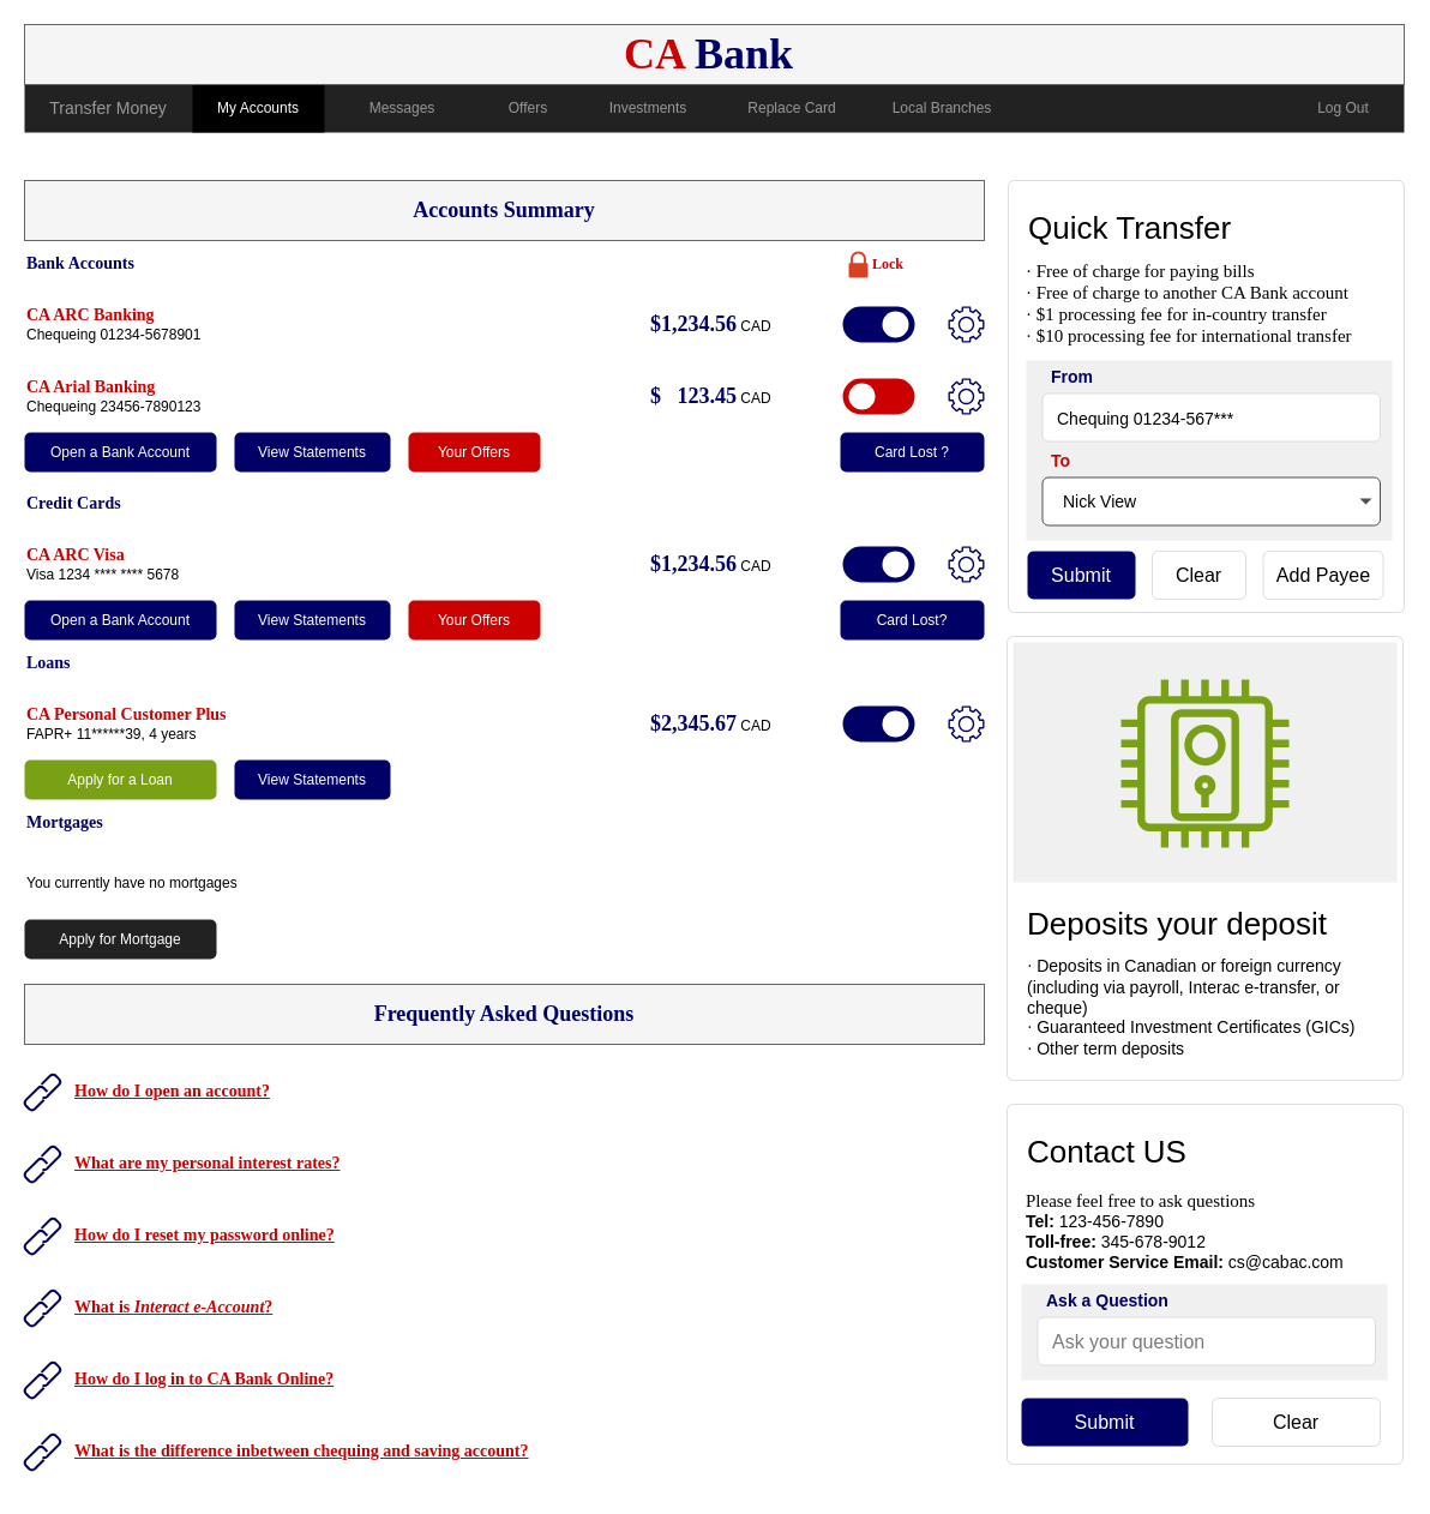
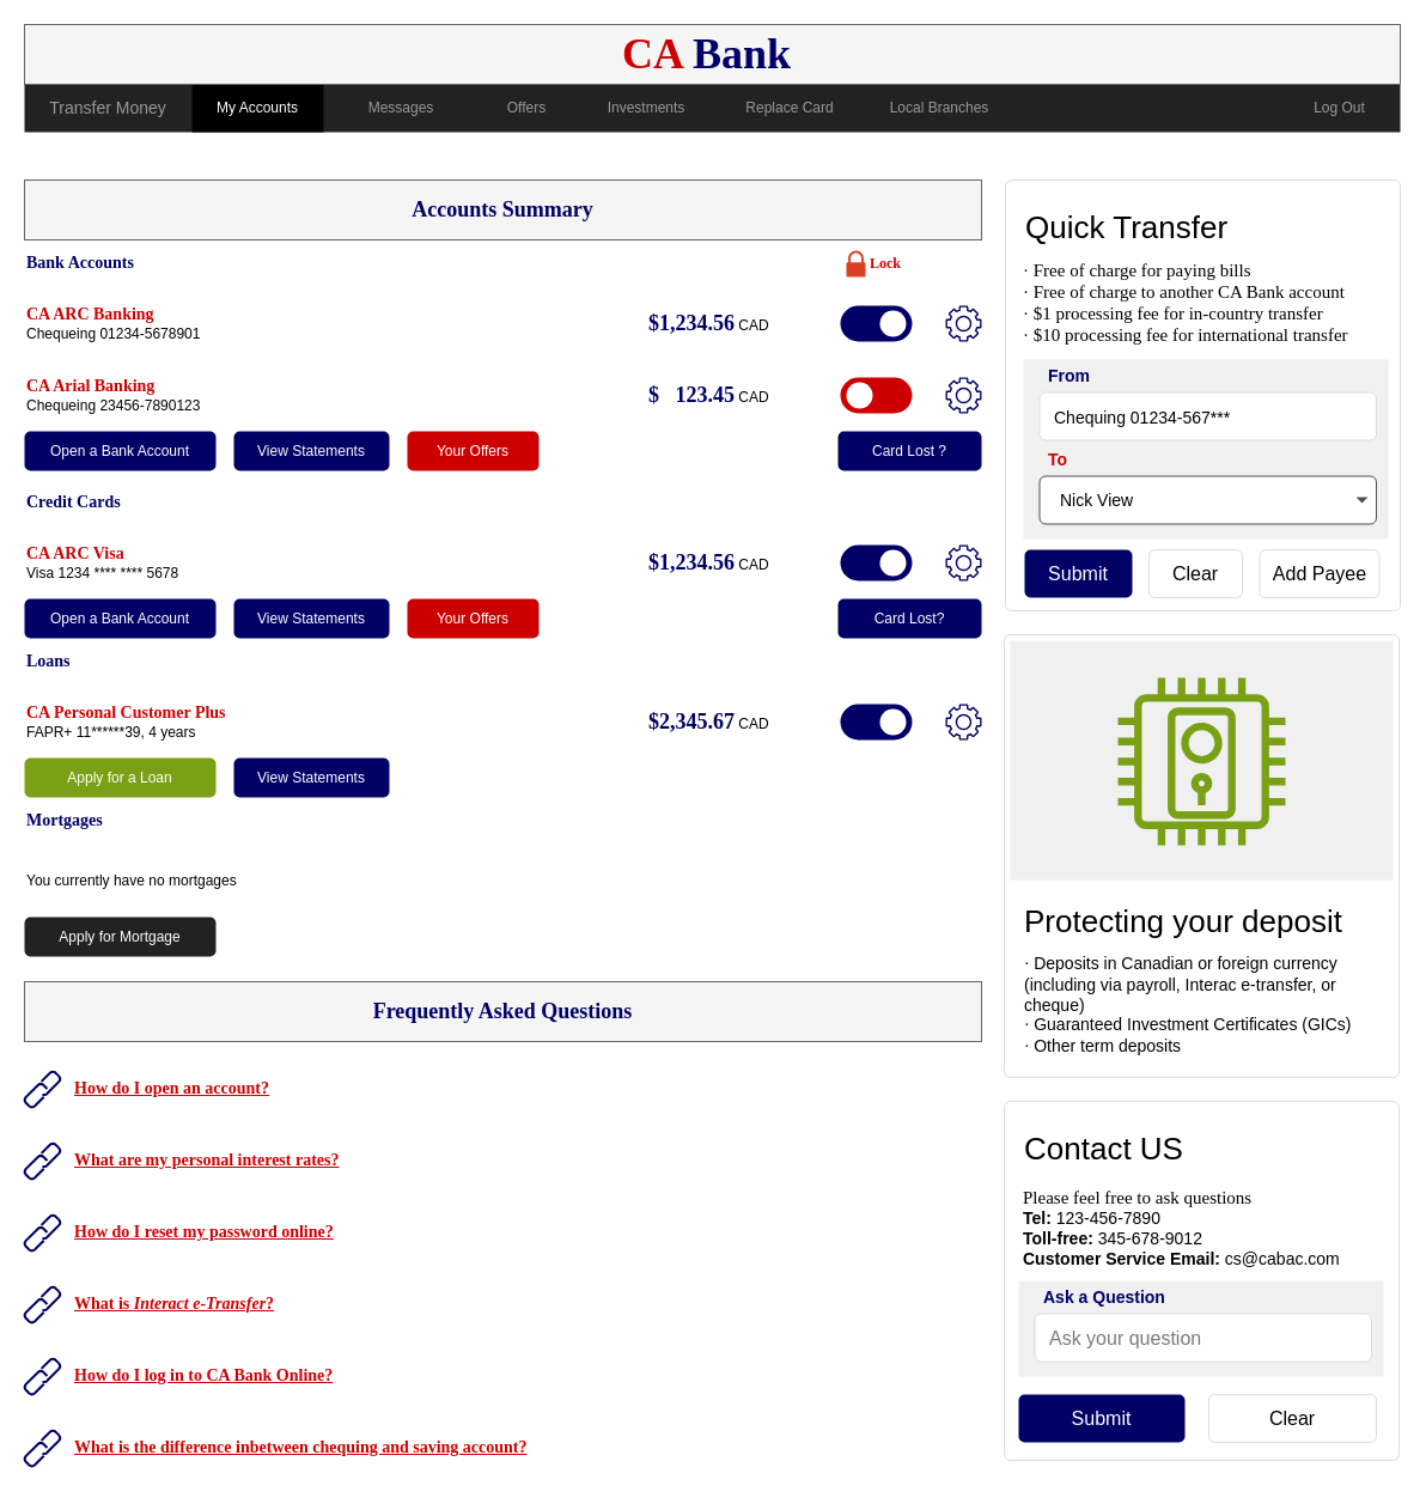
- <mxCell id="62" value="Deposits your deposit" style="html=1;shadow=0;dashed=0;shape=mxgraph.bootstrap.anchor;fontSize=26;align=left;whiteSpace=wrap;" parent="1" vertex="1"><mxGeometry x="854" y="750" width="300" height="40" as="geometry" /></mxCell>
+ <mxCell id="62" value="Protecting your deposit" style="html=1;shadow=0;dashed=0;shape=mxgraph.bootstrap.anchor;fontSize=26;align=left;whiteSpace=wrap;" parent="1" vertex="1"><mxGeometry x="854" y="750" width="300" height="40" as="geometry" /></mxCell>
- <mxCell id="75" value="&lt;div&gt;&lt;font size=&quot;1&quot; color=&quot;#cc0000&quot; face=&quot;Verdana&quot;&gt;&lt;b style=&quot;font-size: 14px;&quot;&gt;&lt;u&gt;What is &lt;i&gt;Interact e-Account&lt;/i&gt;?&lt;/u&gt; &lt;br&gt;&lt;/b&gt;&lt;/font&gt;&lt;/div&gt;" style="text;html=1;align=left;verticalAlign=middle;whiteSpace=wrap;rounded=0;strokeColor=none;dashed=1;" vertex="1" parent="1"><mxGeometry x="60" y="1060" width="450" height="60" as="geometry" /></mxCell>
+ <mxCell id="75" value="&lt;div&gt;&lt;font size=&quot;1&quot; color=&quot;#cc0000&quot; face=&quot;Verdana&quot;&gt;&lt;b style=&quot;font-size: 14px;&quot;&gt;&lt;u&gt;What is &lt;i&gt;Interact e-Transfer&lt;/i&gt;?&lt;/u&gt; &lt;br&gt;&lt;/b&gt;&lt;/font&gt;&lt;/div&gt;" style="text;html=1;align=left;verticalAlign=middle;whiteSpace=wrap;rounded=0;strokeColor=none;dashed=1;" vertex="1" parent="1"><mxGeometry x="60" y="1060" width="450" height="60" as="geometry" /></mxCell>
